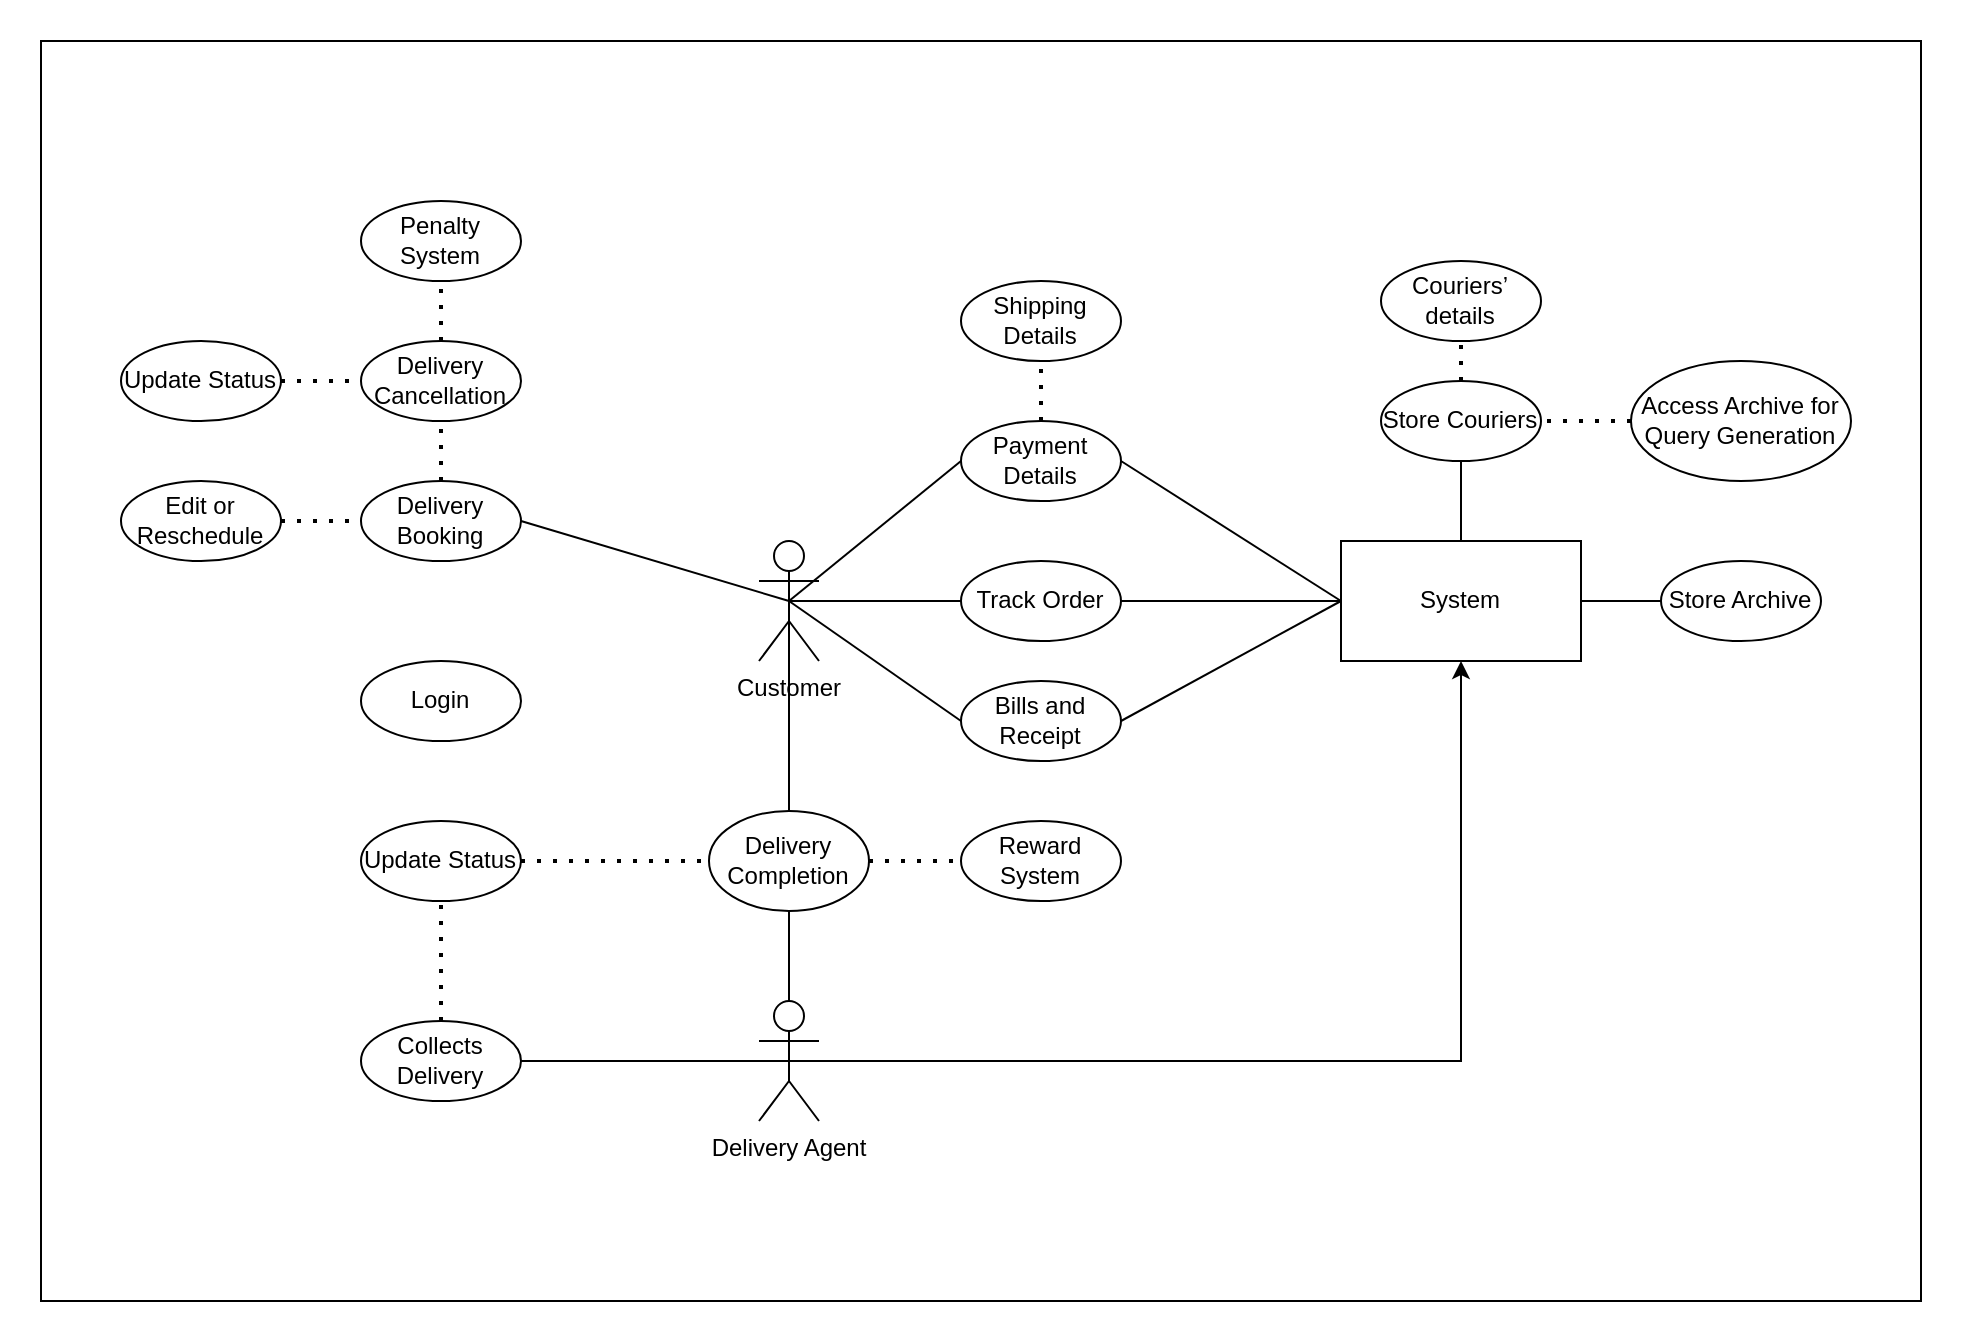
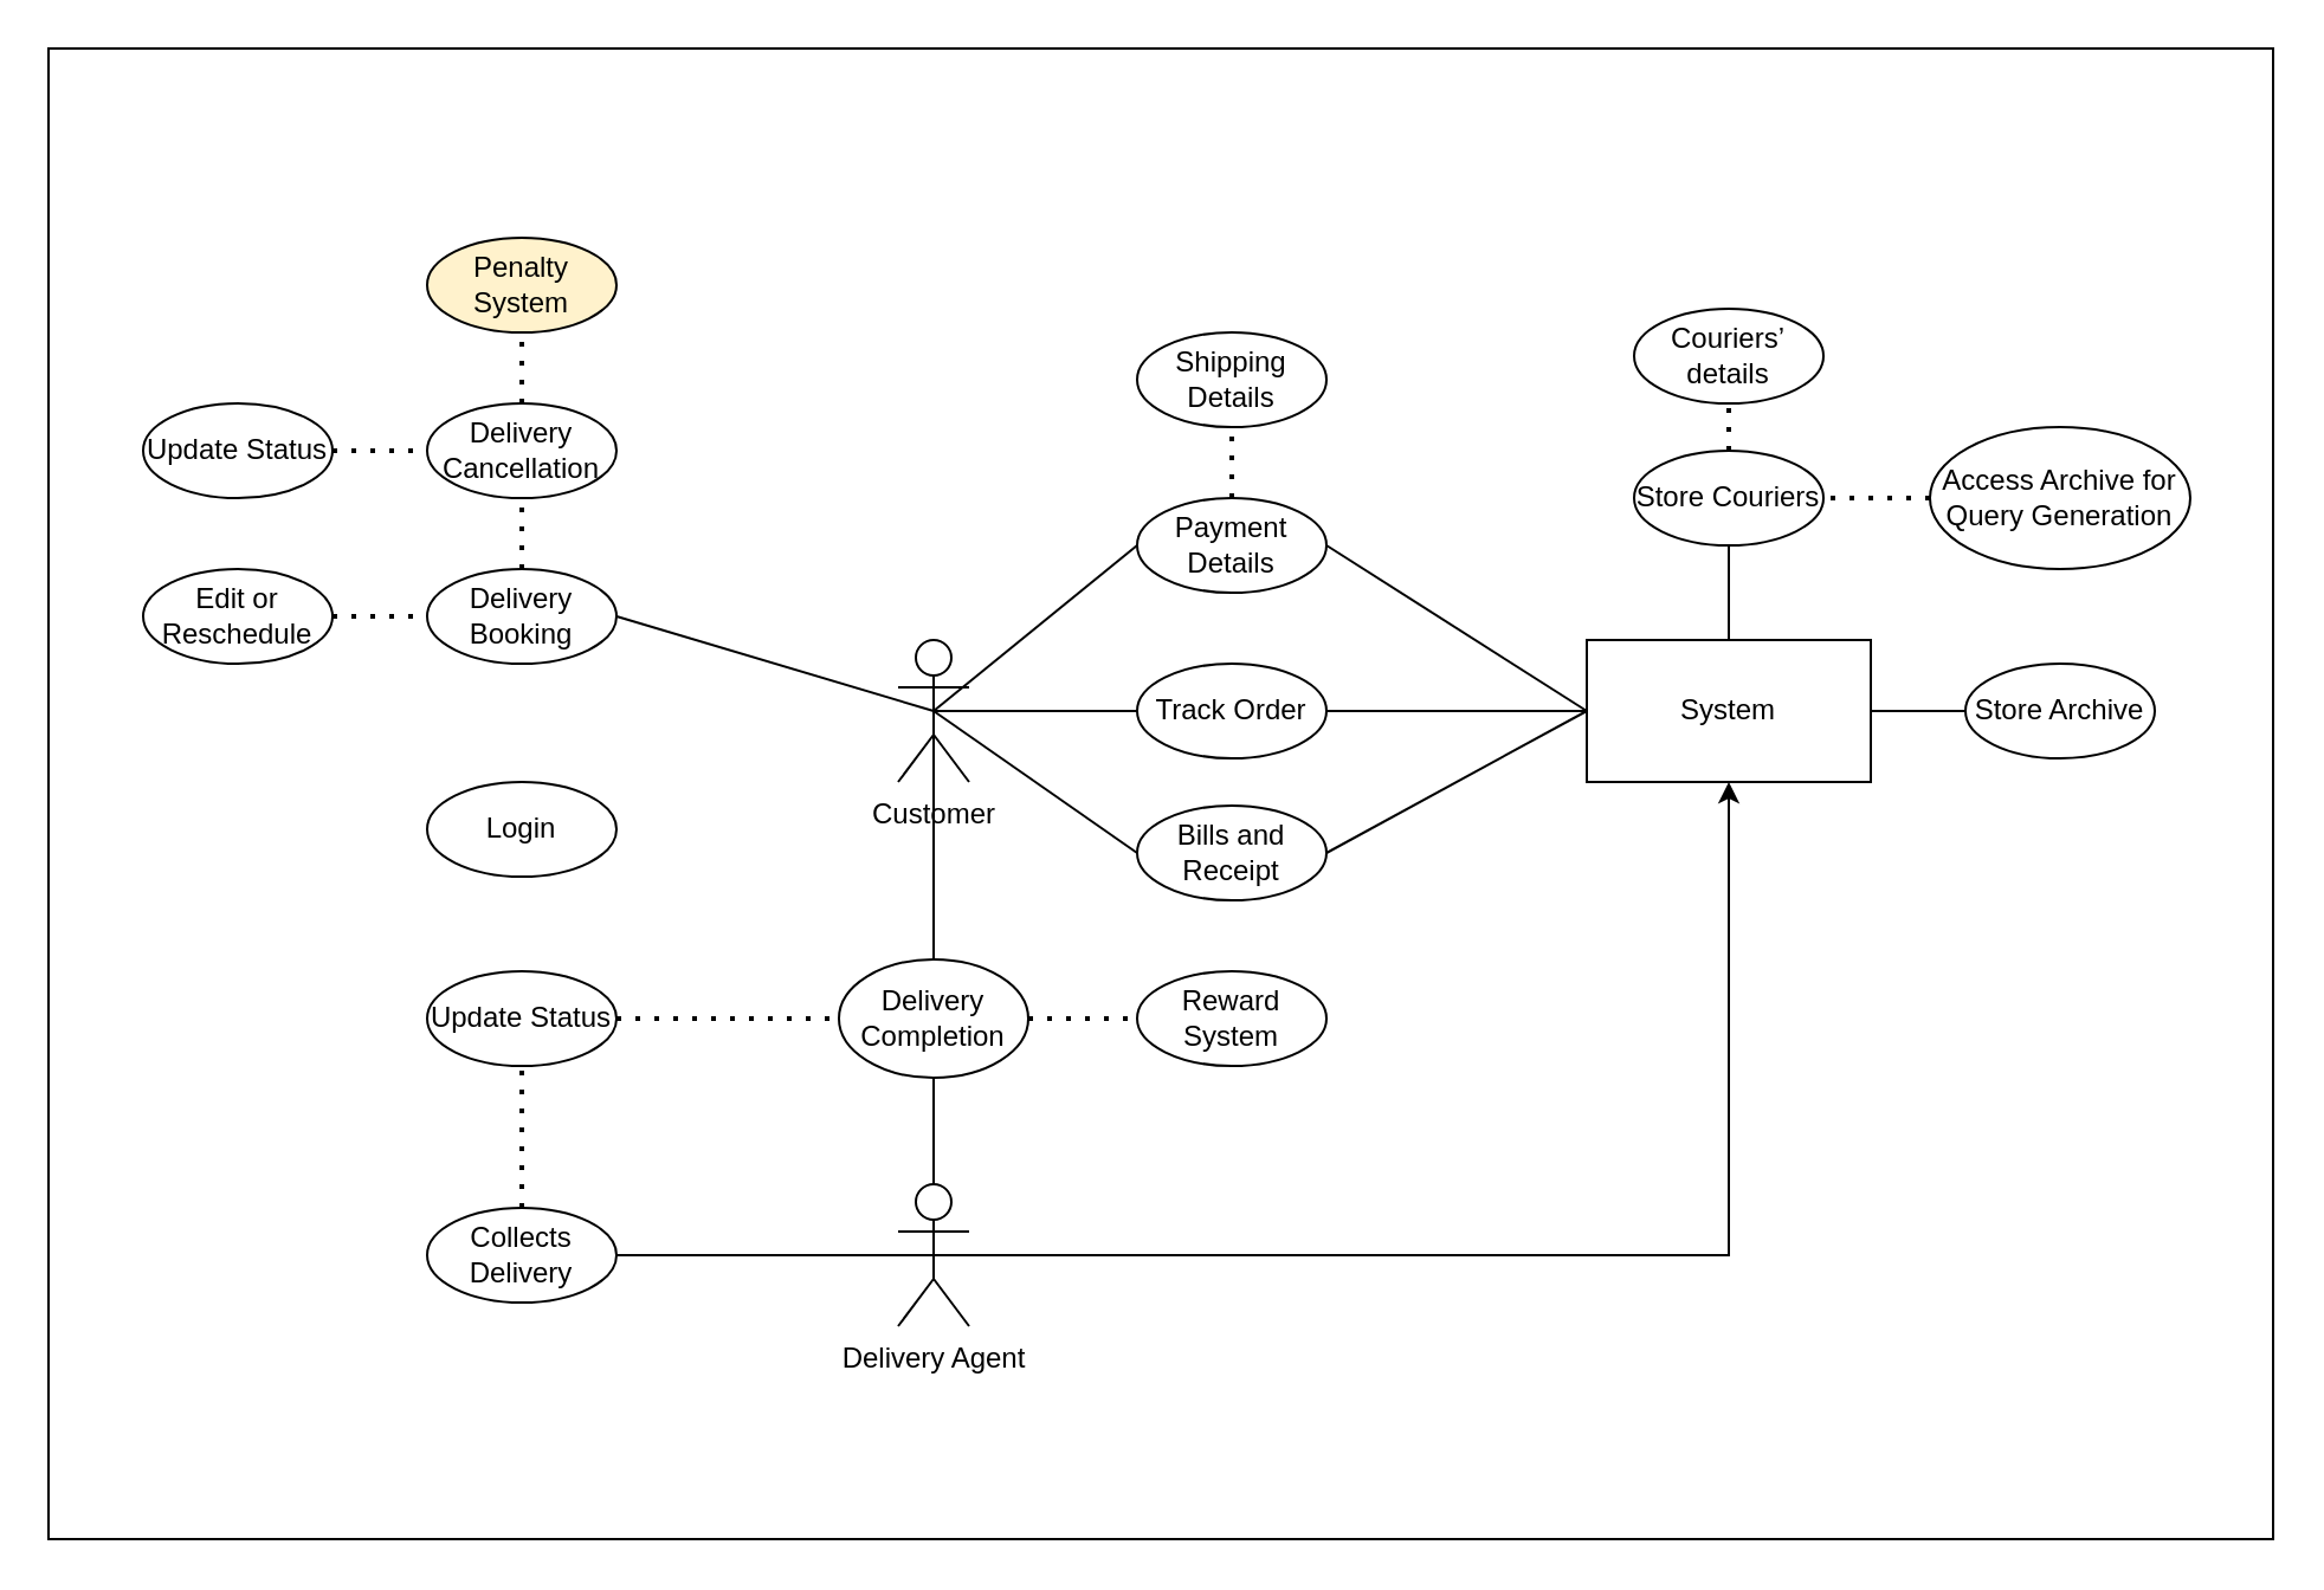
- <mxCell id="43" value="Penalty System" style="ellipse;whiteSpace=wrap;html=1;" vertex="1" parent="1"><mxGeometry x="180" y="100" width="80" height="40" as="geometry" /></mxCell>
+ <mxCell id="43" value="Penalty System" style="ellipse;whiteSpace=wrap;html=1;fillColor=#fff2cc;" vertex="1" parent="1"><mxGeometry x="180" y="100" width="80" height="40" as="geometry" /></mxCell>
